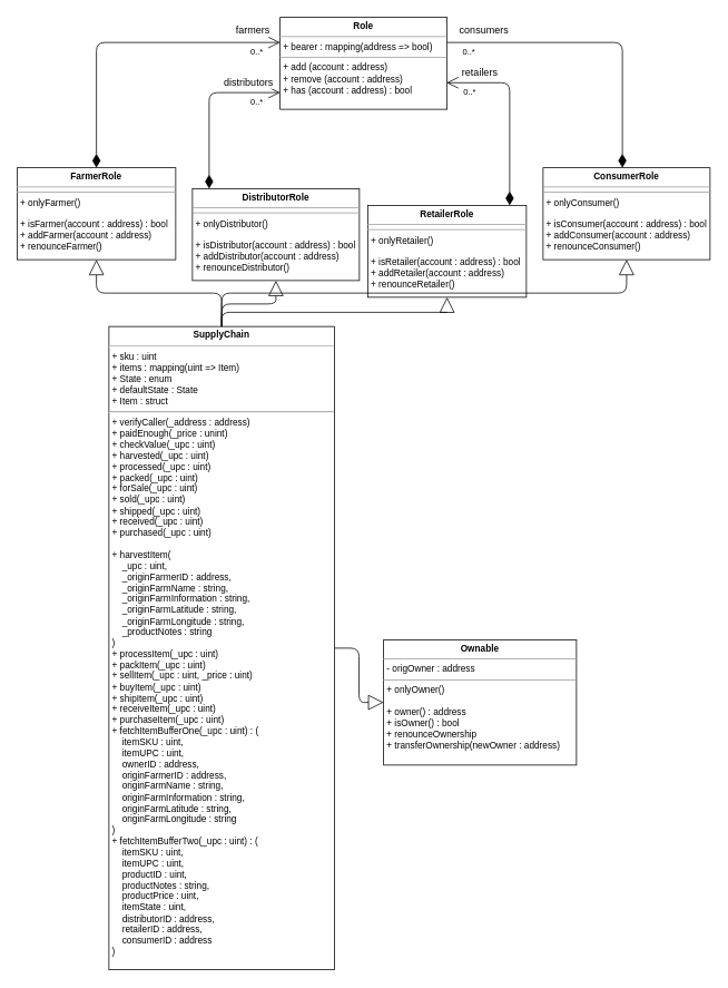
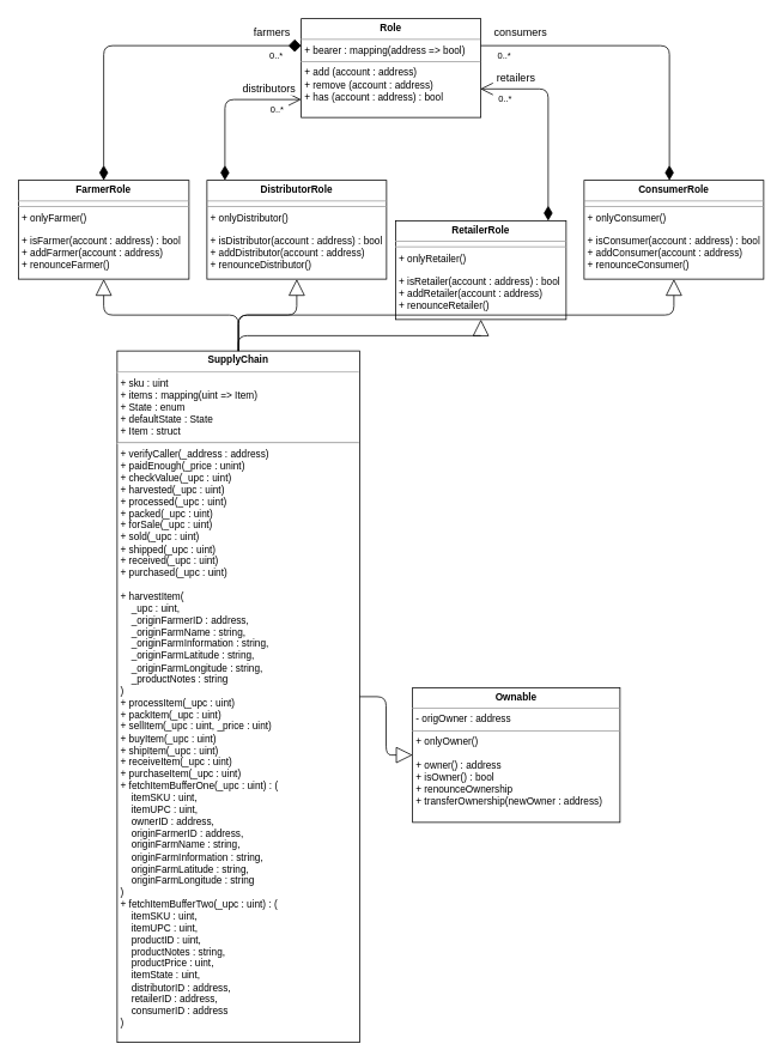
- <mxCell id="14" value="" style="endArrow=open;html=1;endSize=12;startArrow=diamondThin;startSize=14;startFill=1;edgeStyle=orthogonalEdgeStyle;align=left;verticalAlign=bottom;elbow=vertical;" edge="1" parent="1" source="5" target="13"><mxGeometry x="-1" y="3" relative="1" as="geometry"><mxPoint x="115.13" y="260.391" as="sourcePoint" /><mxPoint x="250" y="130" as="targetPoint" /><Array as="points"><mxPoint x="115" y="50" /></Array></mxGeometry></mxCell>
+ <mxCell id="14" value="" style="endArrow=diamond;html=1;endSize=12;startArrow=diamondThin;startSize=14;startFill=1;edgeStyle=orthogonalEdgeStyle;align=left;verticalAlign=bottom;elbow=vertical;" edge="1" parent="1" source="5" target="13"><mxGeometry x="-1" y="3" relative="1" as="geometry"><mxPoint x="115.13" y="260.391" as="sourcePoint" /><mxPoint x="250" y="130" as="targetPoint" /><Array as="points"><mxPoint x="115" y="50" /></Array></mxGeometry></mxCell>
- <mxCell id="6" value="&lt;p style=&quot;margin: 4px 0px 0px ; text-align: center ; font-size: 11px&quot;&gt;&lt;font style=&quot;font-size: 11px&quot;&gt;&lt;b&gt;DistributorRole&lt;/b&gt;&lt;/font&gt;&lt;/p&gt;&lt;hr style=&quot;font-size: 11px&quot; size=&quot;1&quot;&gt;&lt;hr style=&quot;font-size: 11px&quot; size=&quot;1&quot;&gt;&lt;p style=&quot;margin: 0px 0px 0px 4px ; font-size: 11px&quot;&gt;&lt;font style=&quot;font-size: 11px&quot;&gt;+ onlyDistributor()&lt;/font&gt;&lt;/p&gt;&lt;p style=&quot;margin: 0px 0px 0px 4px ; font-size: 11px&quot;&gt;&lt;font style=&quot;font-size: 11px&quot;&gt;&lt;br&gt;&lt;/font&gt;&lt;/p&gt;&lt;p style=&quot;margin: 0px 0px 0px 4px ; font-size: 11px&quot;&gt;&lt;font style=&quot;font-size: 11px&quot;&gt;+ isDistributor(&lt;/font&gt;&lt;font style=&quot;font-size: 11px&quot;&gt;&lt;font style=&quot;font-size: 11px&quot;&gt;account : &lt;/font&gt;&lt;font style=&quot;font-size: 11px&quot;&gt;&lt;font style=&quot;font-size: 11px&quot;&gt;address&lt;/font&gt;&lt;/font&gt;) : bool&lt;br&gt;+ addDistributor(&lt;/font&gt;&lt;font style=&quot;font-size: 11px&quot;&gt;&lt;font style=&quot;font-size: 11px&quot;&gt;account : &lt;/font&gt;&lt;font style=&quot;font-size: 11px&quot;&gt;&lt;font style=&quot;font-size: 11px&quot;&gt;address&lt;/font&gt;&lt;/font&gt;)&lt;br&gt;+ renounceDistributor()&lt;/font&gt;&lt;/p&gt;" style="verticalAlign=top;align=left;overflow=fill;fontSize=12;fontFamily=Helvetica;html=1;rounded=0;shadow=0;comic=0;labelBackgroundColor=none;strokeColor=#000000;strokeWidth=1;fillColor=#ffffff;" vertex="1" parent="1"><mxGeometry x="230" y="225" width="200" height="110" as="geometry" /></mxCell>
+ <mxCell id="6" value="&lt;p style=&quot;margin: 4px 0px 0px ; text-align: center ; font-size: 11px&quot;&gt;&lt;font style=&quot;font-size: 11px&quot;&gt;&lt;b&gt;DistributorRole&lt;/b&gt;&lt;/font&gt;&lt;/p&gt;&lt;hr style=&quot;font-size: 11px&quot; size=&quot;1&quot;&gt;&lt;hr style=&quot;font-size: 11px&quot; size=&quot;1&quot;&gt;&lt;p style=&quot;margin: 0px 0px 0px 4px ; font-size: 11px&quot;&gt;&lt;font style=&quot;font-size: 11px&quot;&gt;+ onlyDistributor()&lt;/font&gt;&lt;/p&gt;&lt;p style=&quot;margin: 0px 0px 0px 4px ; font-size: 11px&quot;&gt;&lt;font style=&quot;font-size: 11px&quot;&gt;&lt;br&gt;&lt;/font&gt;&lt;/p&gt;&lt;p style=&quot;margin: 0px 0px 0px 4px ; font-size: 11px&quot;&gt;&lt;font style=&quot;font-size: 11px&quot;&gt;+ isDistributor(&lt;/font&gt;&lt;font style=&quot;font-size: 11px&quot;&gt;&lt;font style=&quot;font-size: 11px&quot;&gt;account : &lt;/font&gt;&lt;font style=&quot;font-size: 11px&quot;&gt;&lt;font style=&quot;font-size: 11px&quot;&gt;address&lt;/font&gt;&lt;/font&gt;) : bool&lt;br&gt;+ addDistributor(&lt;/font&gt;&lt;font style=&quot;font-size: 11px&quot;&gt;&lt;font style=&quot;font-size: 11px&quot;&gt;account : &lt;/font&gt;&lt;font style=&quot;font-size: 11px&quot;&gt;&lt;font style=&quot;font-size: 11px&quot;&gt;address&lt;/font&gt;&lt;/font&gt;)&lt;br&gt;+ renounceDistributor()&lt;/font&gt;&lt;/p&gt;" style="verticalAlign=top;align=left;overflow=fill;fontSize=12;fontFamily=Helvetica;html=1;rounded=0;shadow=0;comic=0;labelBackgroundColor=none;strokeColor=#000000;strokeWidth=1;fillColor=#ffffff;" vertex="1" parent="1"><mxGeometry x="230" y="200" width="200" height="110" as="geometry" /></mxCell>
